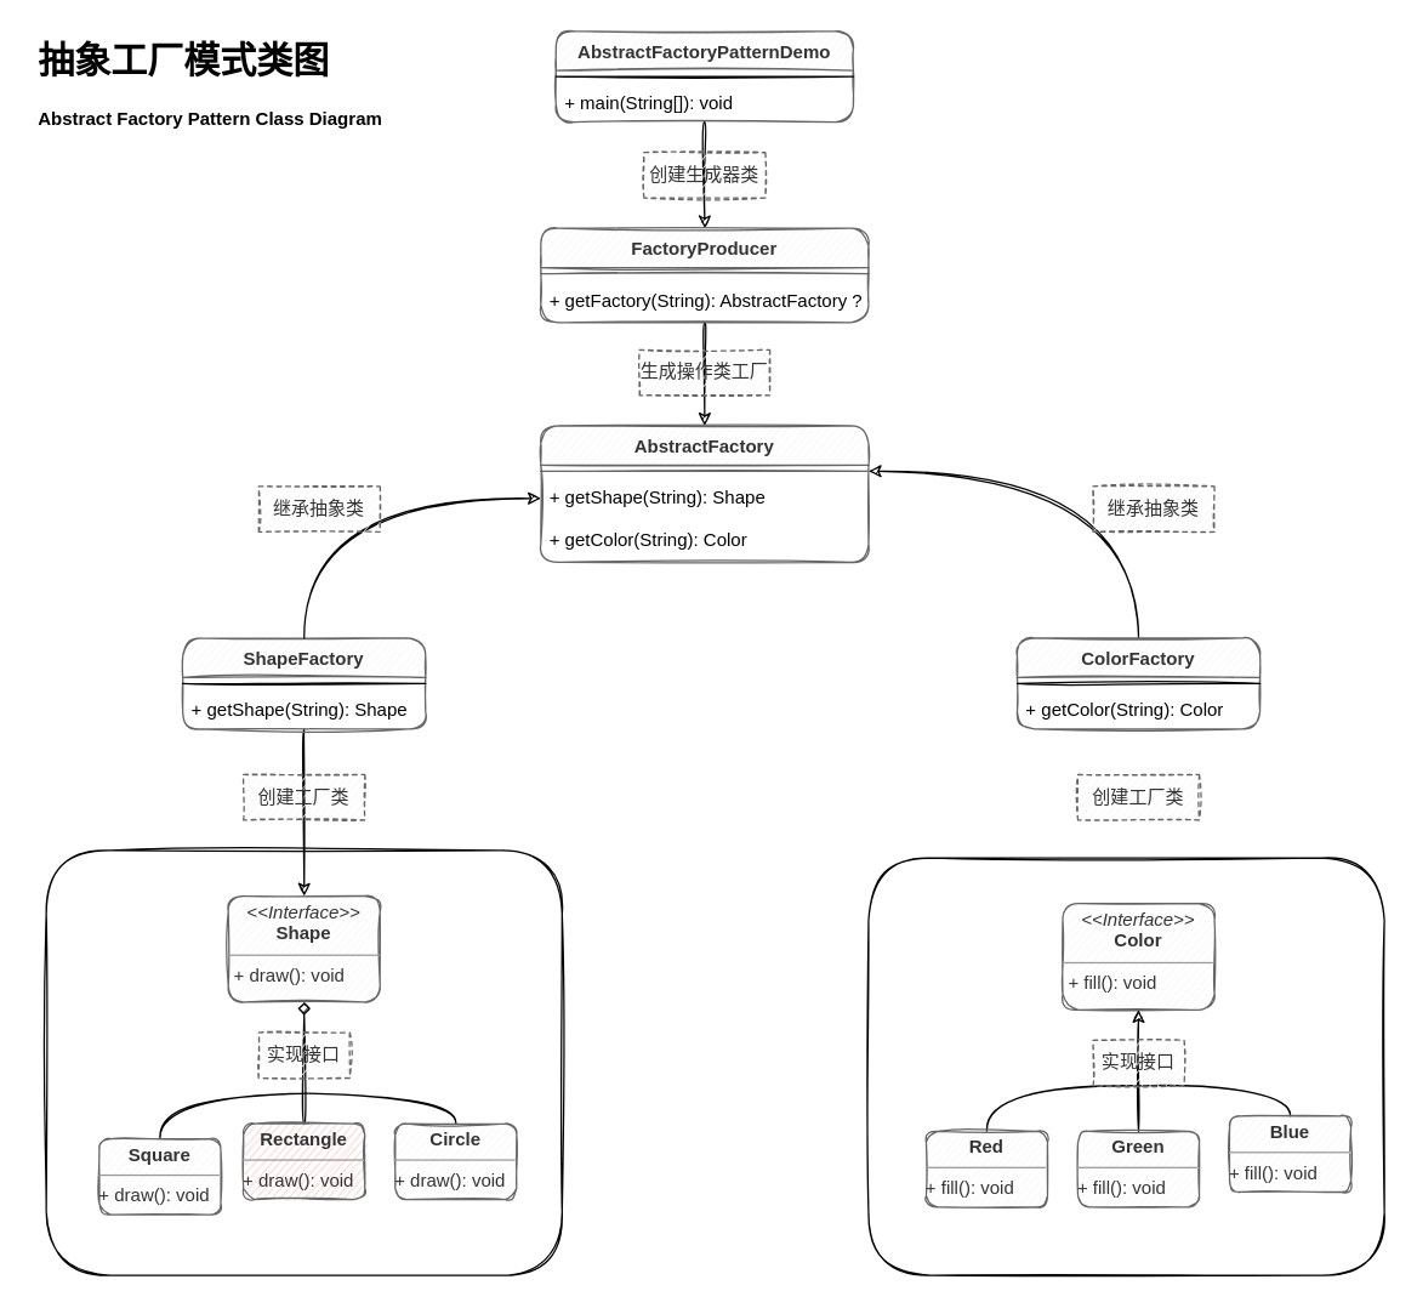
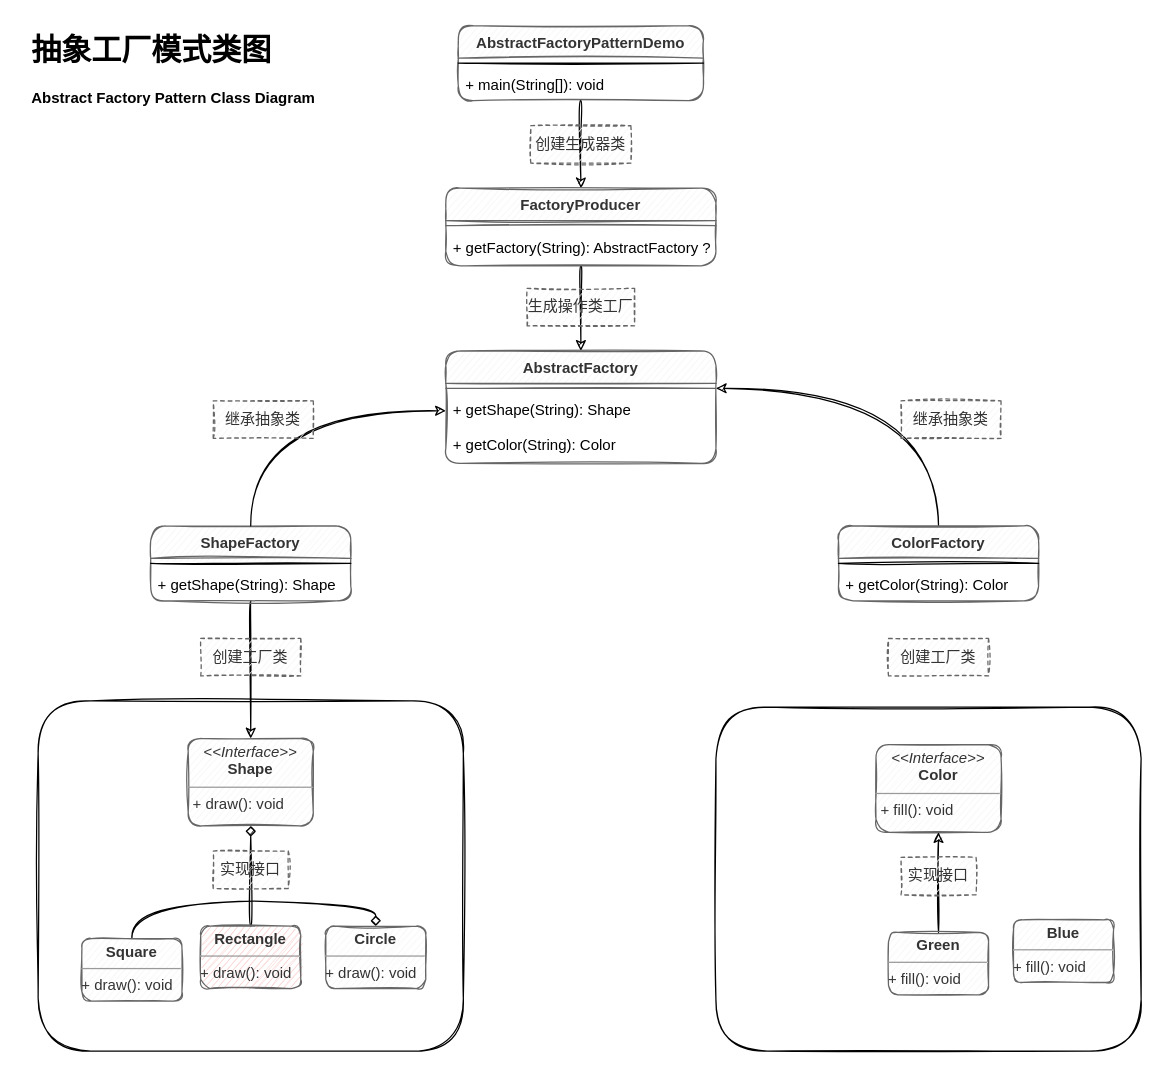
- <mxCell id="33" style="rounded=1;sketch=1;orthogonalLoop=1;jettySize=auto;html=1;exitX=0.5;exitY=0;exitDx=0;exitDy=0;entryX=0.5;entryY=0;entryDx=0;entryDy=0;edgeStyle=orthogonalEdgeStyle;startArrow=none;startFill=0;endArrow=none;endFill=0;curved=1;" edge="1" parent="1" source="34" target="37"><mxGeometry relative="1" as="geometry" /></mxCell>
- <mxCell id="27" style="rounded=1;sketch=1;orthogonalLoop=1;jettySize=auto;html=1;exitX=0.5;exitY=0;exitDx=0;exitDy=0;entryX=0.5;entryY=0;entryDx=0;entryDy=0;edgeStyle=orthogonalEdgeStyle;startArrow=none;startFill=0;endArrow=none;endFill=0;curved=1;" edge="1" parent="1" source="28" target="31"><mxGeometry relative="1" as="geometry" /></mxCell>
+ <mxCell id="27" style="rounded=1;sketch=1;orthogonalLoop=1;jettySize=auto;html=1;exitX=0.5;exitY=0;exitDx=0;exitDy=0;entryX=0.5;entryY=0;entryDx=0;entryDy=0;edgeStyle=orthogonalEdgeStyle;startArrow=none;startFill=0;endArrow=diamond;endFill=0;curved=1;" edge="1" parent="1" source="28" target="31"><mxGeometry relative="1" as="geometry" /></mxCell>
- <mxCell id="34" value="&lt;p style=&quot;margin: 0px ; margin-top: 4px ; text-align: center&quot;&gt;&lt;b&gt;Red&lt;/b&gt;&lt;/p&gt;&lt;hr size=&quot;1&quot;&gt;&lt;div style=&quot;height: 2px&quot;&gt;+ fill(): void&lt;br&gt;&lt;/div&gt;" style="verticalAlign=top;align=left;overflow=fill;fontSize=12;fontFamily=Helvetica;html=1;rounded=1;shadow=0;sketch=1;fillColor=#f5f5f5;fontColor=#333333;strokeColor=#666666;" vertex="1" parent="1"><mxGeometry x="610" y="745" width="80" height="50" as="geometry" /></mxCell>
